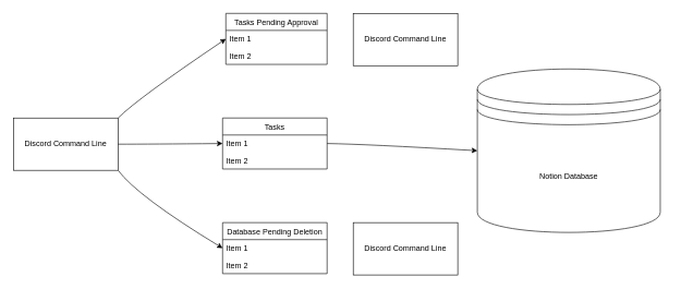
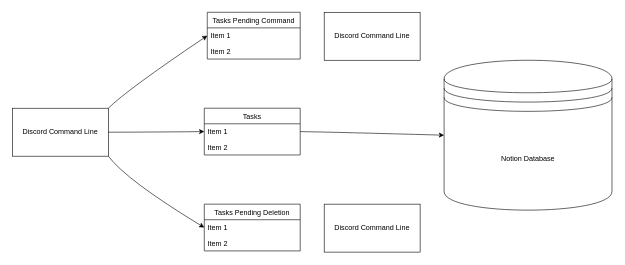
- <mxCell id="3" value="Tasks Pending Approval" style="swimlane;fontStyle=0;childLayout=stackLayout;horizontal=1;startSize=26;fillColor=none;horizontalStack=0;resizeParent=1;resizeParentMax=0;resizeLast=0;collapsible=1;marginBottom=0;" vertex="1" parent="1"><mxGeometry x="345" y="20" width="155" height="78" as="geometry" /></mxCell>
+ <mxCell id="3" value="Tasks Pending Command" style="swimlane;fontStyle=0;childLayout=stackLayout;horizontal=1;startSize=26;fillColor=none;horizontalStack=0;resizeParent=1;resizeParentMax=0;resizeLast=0;collapsible=1;marginBottom=0;" vertex="1" parent="1"><mxGeometry x="345" y="20" width="155" height="78" as="geometry" /></mxCell>
- <mxCell id="2" value="Notion Database" style="shape=datastore;whiteSpace=wrap;html=1;" vertex="1" parent="1"><mxGeometry x="730" y="105" width="280" height="250" as="geometry" /></mxCell>
+ <mxCell id="2" value="Notion Database" style="shape=datastore;whiteSpace=wrap;html=1;" vertex="1" parent="1"><mxGeometry x="740" y="100" width="280" height="250" as="geometry" /></mxCell>
- <mxCell id="6" value="Database Pending Deletion" style="swimlane;fontStyle=0;childLayout=stackLayout;horizontal=1;startSize=26;fillColor=none;horizontalStack=0;resizeParent=1;resizeParentMax=0;resizeLast=0;collapsible=1;marginBottom=0;" vertex="1" parent="1"><mxGeometry x="340" y="340" width="160" height="78" as="geometry" /></mxCell>
+ <mxCell id="6" value="Tasks Pending Deletion" style="swimlane;fontStyle=0;childLayout=stackLayout;horizontal=1;startSize=26;fillColor=none;horizontalStack=0;resizeParent=1;resizeParentMax=0;resizeLast=0;collapsible=1;marginBottom=0;" vertex="1" parent="1"><mxGeometry x="340" y="340" width="160" height="78" as="geometry" /></mxCell>
